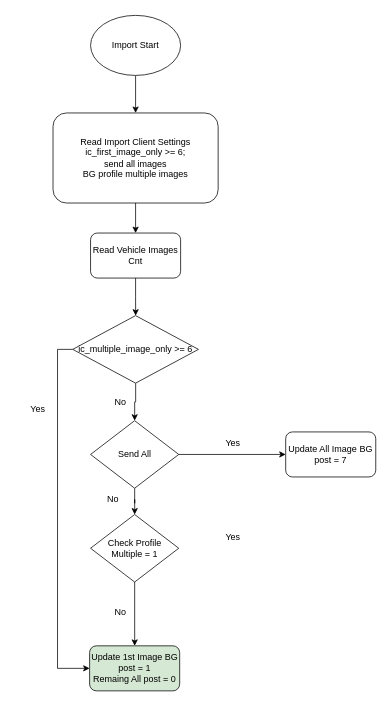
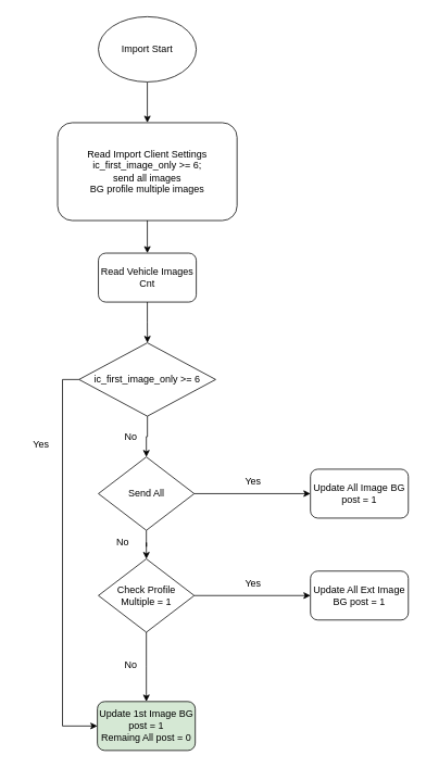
- <mxCell id="17" value="ic_multiple_image_only &amp;gt;= 6" style="rhombus;whiteSpace=wrap;html=1;" vertex="1" parent="1"><mxGeometry x="96.25" y="420" width="167.5" height="90" as="geometry" /></mxCell>
+ <mxCell id="17" value="ic_first_image_only &amp;gt;= 6" style="rhombus;whiteSpace=wrap;html=1;" vertex="1" parent="1"><mxGeometry x="96.25" y="420" width="167.5" height="90" as="geometry" /></mxCell>
- <mxCell id="19" value="Update All Image BG post = 7" style="rounded=1;whiteSpace=wrap;html=1;" vertex="1" parent="1"><mxGeometry x="380" y="575" width="120" height="60" as="geometry" /></mxCell>
+ <mxCell id="19" value="Update All Image BG post = 1" style="rounded=1;whiteSpace=wrap;html=1;" vertex="1" parent="1"><mxGeometry x="380" y="575" width="120" height="60" as="geometry" /></mxCell>
+ <mxCell id="11" style="edgeStyle=orthogonalEdgeStyle;rounded=0;orthogonalLoop=1;jettySize=auto;html=1;entryX=0;entryY=0.5;entryDx=0;entryDy=0;" edge="1" parent="1" source="13" target="21"><mxGeometry relative="1" as="geometry" /></mxCell>
+ <mxCell id="21" value="Update All Ext Image BG post = 1" style="rounded=1;whiteSpace=wrap;html=1;" vertex="1" parent="1"><mxGeometry x="380" y="700" width="120" height="60" as="geometry" /></mxCell>
